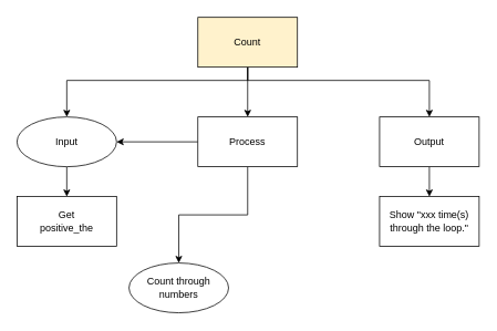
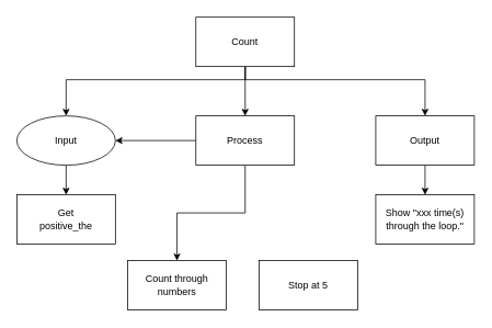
- <mxCell id="5" value="Count" style="rounded=0;whiteSpace=wrap;html=1;fillColor=#fff2cc;" parent="1" vertex="1"><mxGeometry x="238" y="20" width="120" height="60" as="geometry" /></mxCell>
+ <mxCell id="5" value="Count" style="rounded=0;whiteSpace=wrap;html=1;" parent="1" vertex="1"><mxGeometry x="238" y="20" width="120" height="60" as="geometry" /></mxCell>
- <mxCell id="14" value="Count through numbers" style="ellipse;whiteSpace=wrap;html=1;" parent="1" vertex="1"><mxGeometry x="155" y="316" width="120" height="60" as="geometry" /></mxCell>
+ <mxCell id="14" value="Count through numbers" style="rounded=0;whiteSpace=wrap;html=1;" parent="1" vertex="1"><mxGeometry x="155" y="316" width="120" height="60" as="geometry" /></mxCell>
+ <mxCell id="16" value="Stop at 5" style="rounded=0;whiteSpace=wrap;html=1;" vertex="1" parent="1"><mxGeometry x="315" y="316" width="120" height="60" as="geometry" /></mxCell>
